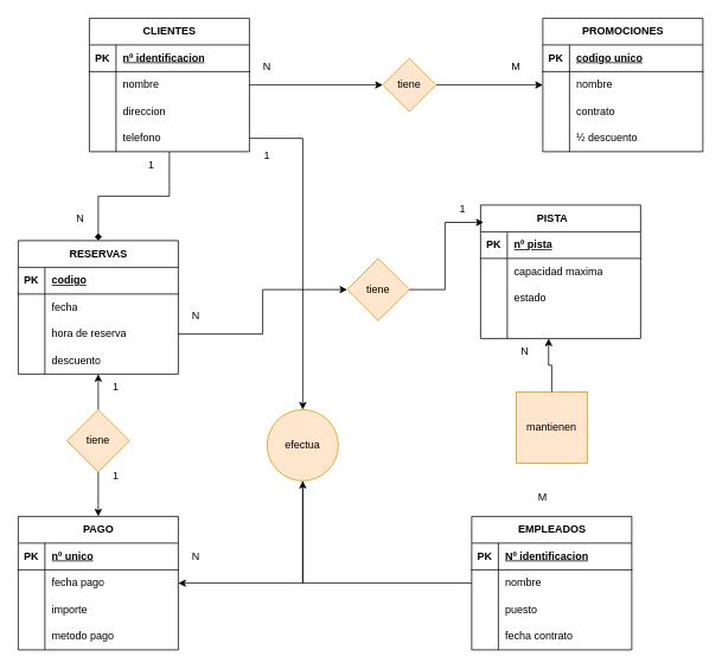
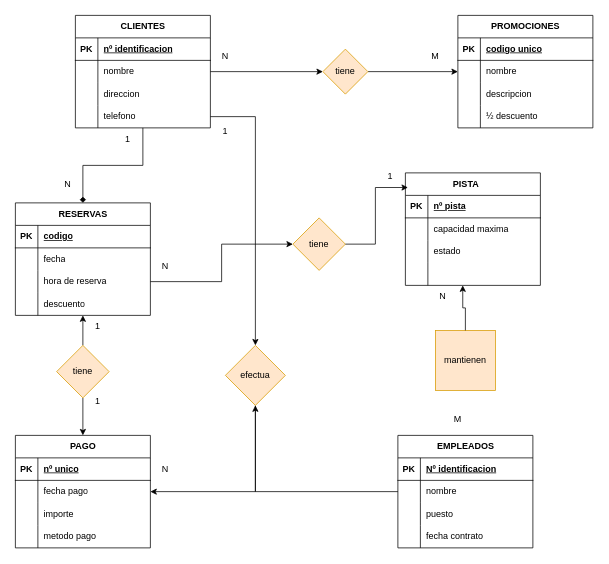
- <mxCell id="79" value="contrato" style="shape=partialRectangle;connectable=0;fillColor=none;top=0;left=0;bottom=0;right=0;align=left;spacingLeft=6;overflow=hidden;whiteSpace=wrap;html=1;" vertex="1" parent="77"><mxGeometry x="30" width="150" height="30" as="geometry"><mxRectangle width="150" height="30" as="alternateBounds" /></mxGeometry></mxCell>
+ <mxCell id="79" value="descripcion" style="shape=partialRectangle;connectable=0;fillColor=none;top=0;left=0;bottom=0;right=0;align=left;spacingLeft=6;overflow=hidden;whiteSpace=wrap;html=1;" vertex="1" parent="77"><mxGeometry x="30" width="150" height="30" as="geometry"><mxRectangle width="150" height="30" as="alternateBounds" /></mxGeometry></mxCell>
- <mxCell id="104" value="efectua" style="ellipse;whiteSpace=wrap;html=1;fillColor=#ffe6cc;strokeColor=#d79b00;" vertex="1" parent="1"><mxGeometry x="300" y="460" width="80" height="80" as="geometry" /></mxCell>
+ <mxCell id="104" value="efectua" style="rhombus;whiteSpace=wrap;html=1;fillColor=#ffe6cc;strokeColor=#d79b00;" vertex="1" parent="1"><mxGeometry x="300" y="460" width="80" height="80" as="geometry" /></mxCell>
